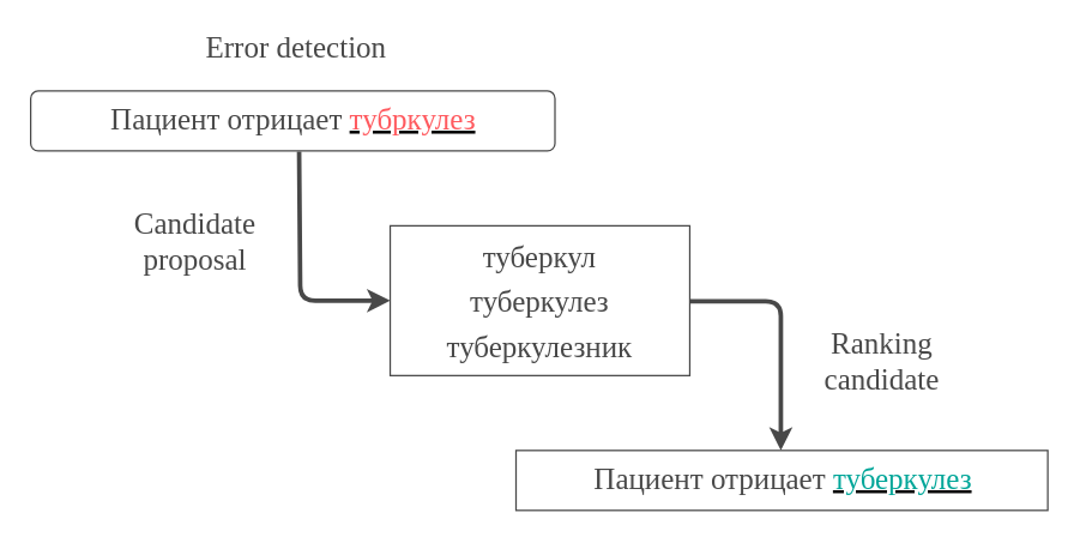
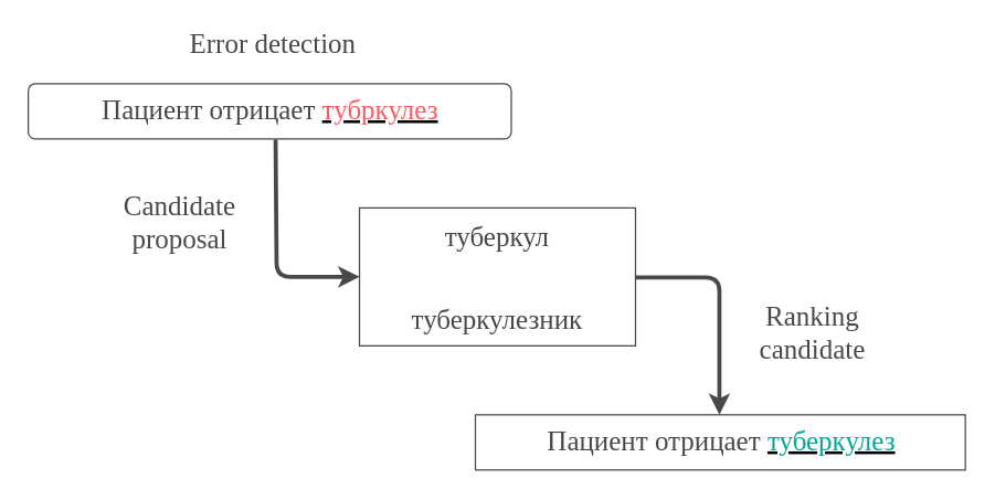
- <mxCell id="9" value="&lt;font color=&quot;#484848&quot; face=&quot;Montserrat Semibold&quot;&gt;&lt;span style=&quot;font-size: 20px&quot;&gt;туберкулез&lt;/span&gt;&lt;/font&gt;" style="text;html=1;strokeColor=none;fillColor=none;align=center;verticalAlign=middle;whiteSpace=wrap;rounded=0;" parent="6" vertex="1"><mxGeometry x="45" y="40" width="110" height="20" as="geometry" /></mxCell>
